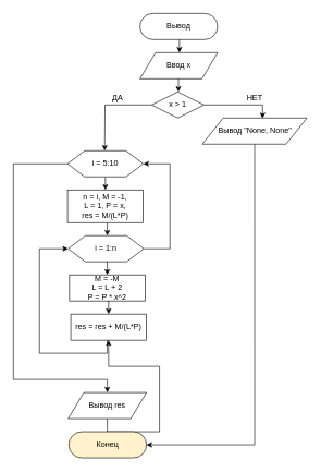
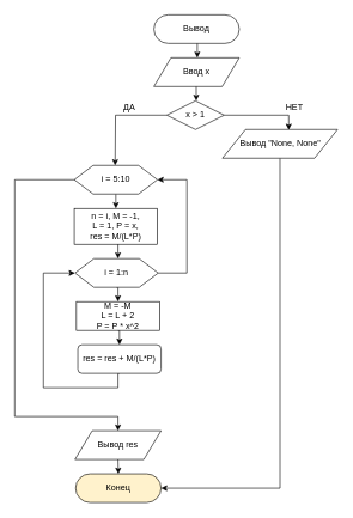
- <mxCell id="28" value="НЕТ" style="text;html=1;strokeColor=none;fillColor=none;align=center;verticalAlign=middle;whiteSpace=wrap;rounded=0;" vertex="1" parent="1"><mxGeometry x="370" y="140" width="40" height="20" as="geometry" /></mxCell>
+ <mxCell id="28" value="НЕТ" style="text;html=1;strokeColor=none;fillColor=none;align=center;verticalAlign=middle;whiteSpace=wrap;rounded=0;" vertex="1" parent="1"><mxGeometry x="390" y="140" width="40" height="20" as="geometry" /></mxCell>
- <mxCell id="19" value="res = res + M/(L*P)" style="rounded=0;whiteSpace=wrap;html=1;" vertex="1" parent="1"><mxGeometry x="108" y="480" width="116" height="40" as="geometry" /></mxCell>
+ <mxCell id="19" value="res = res + M/(L*P)" style="whiteSpace=wrap;html=1;rounded=1;" vertex="1" parent="1"><mxGeometry x="108" y="480" width="116" height="40" as="geometry" /></mxCell>
- <mxCell id="20" style="edgeStyle=orthogonalEdgeStyle;rounded=0;orthogonalLoop=1;jettySize=auto;html=1;exitX=0.5;exitY=1;exitDx=0;exitDy=0;" edge="1" parent="1" source="21" target="19"><mxGeometry relative="1" as="geometry" /></mxCell>
+ <mxCell id="20" style="edgeStyle=orthogonalEdgeStyle;rounded=0;orthogonalLoop=1;jettySize=auto;html=1;exitX=0.5;exitY=1;exitDx=0;exitDy=0;entryX=0.5;entryY=0;entryDx=0;entryDy=0;" edge="1" parent="1" source="21" target="22"><mxGeometry relative="1" as="geometry" /></mxCell>
